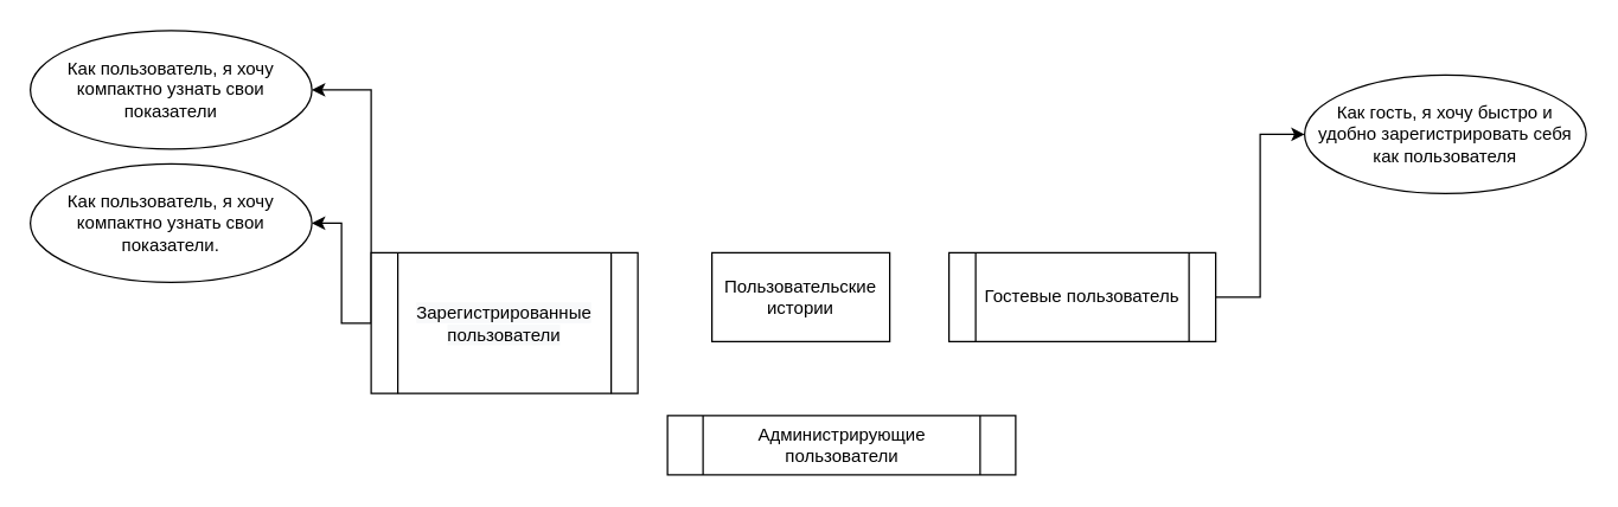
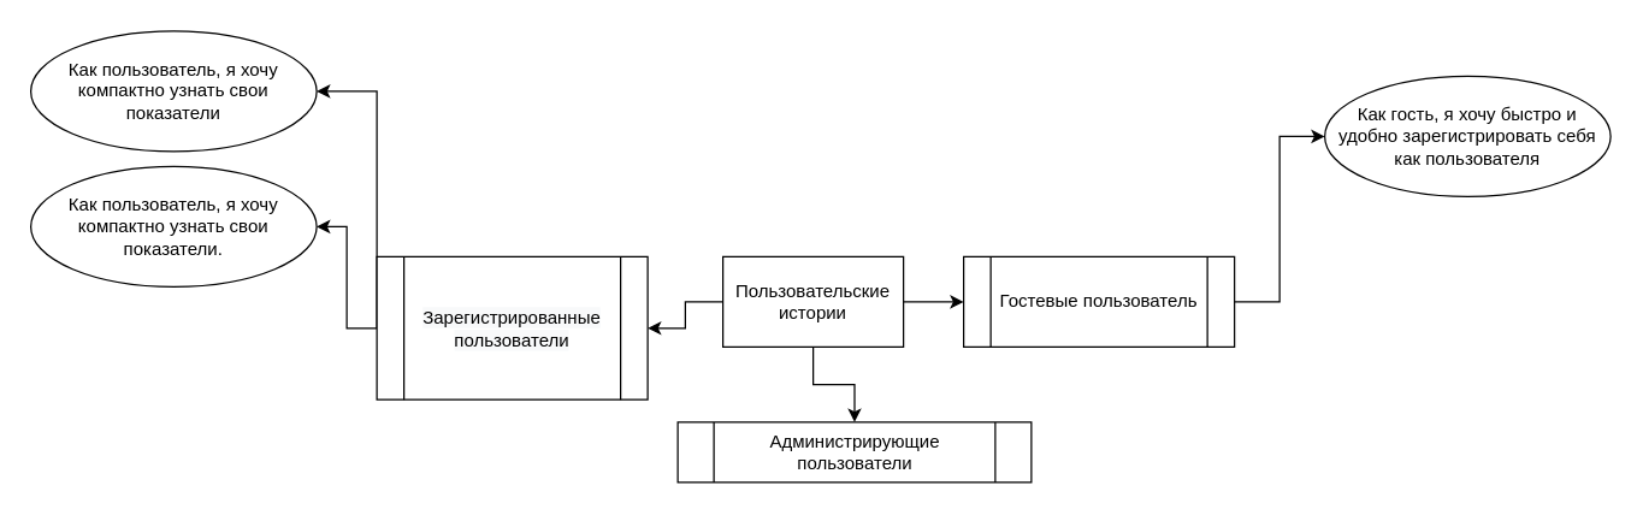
+ <mxCell id="4" style="edgeStyle=orthogonalEdgeStyle;rounded=0;orthogonalLoop=1;jettySize=auto;html=1;exitX=1;exitY=0.5;exitDx=0;exitDy=0;" edge="1" parent="1" source="5" target="13"><mxGeometry relative="1" as="geometry" /></mxCell>
+ <mxCell id="2" style="edgeStyle=orthogonalEdgeStyle;rounded=0;orthogonalLoop=1;jettySize=auto;html=1;exitX=0;exitY=0.5;exitDx=0;exitDy=0;entryX=1;entryY=0.5;entryDx=0;entryDy=0;" edge="1" parent="1" source="5" target="11"><mxGeometry relative="1" as="geometry" /></mxCell>
+ <mxCell id="3" style="edgeStyle=orthogonalEdgeStyle;rounded=0;orthogonalLoop=1;jettySize=auto;html=1;exitX=0.5;exitY=1;exitDx=0;exitDy=0;" edge="1" parent="1" source="5" target="14"><mxGeometry relative="1" as="geometry" /></mxCell>
